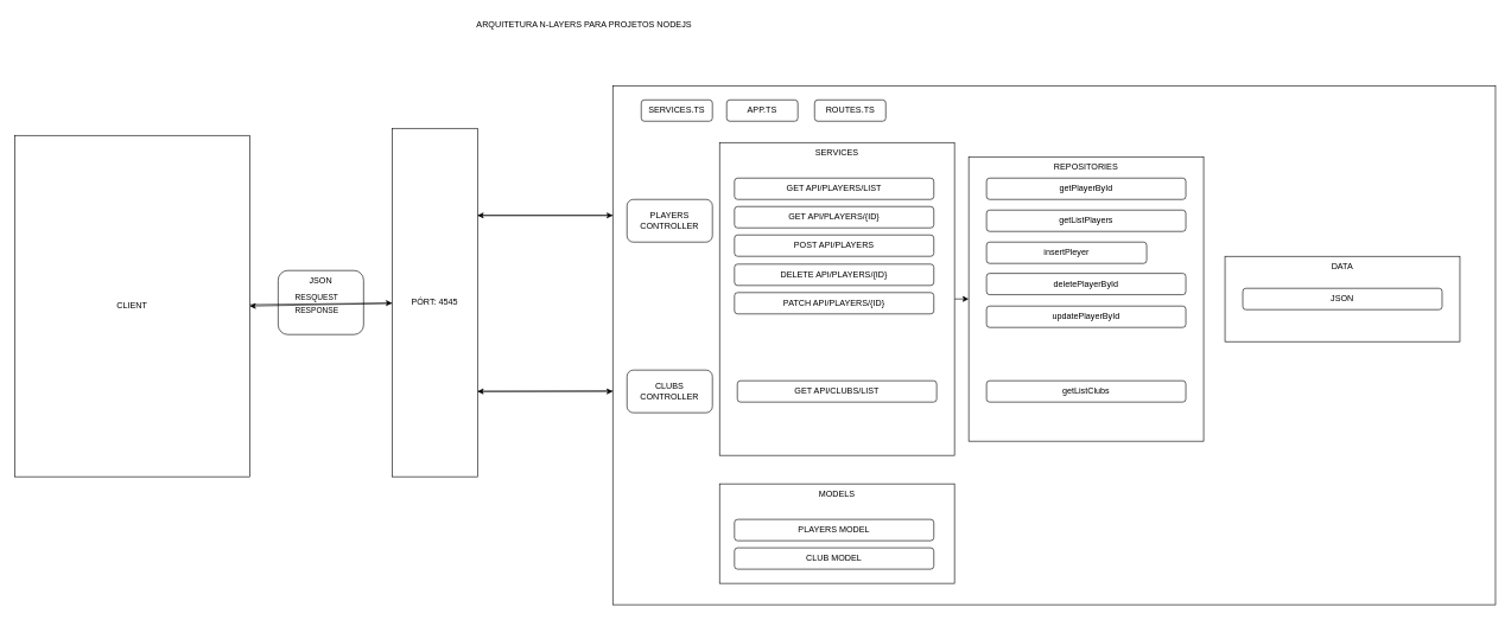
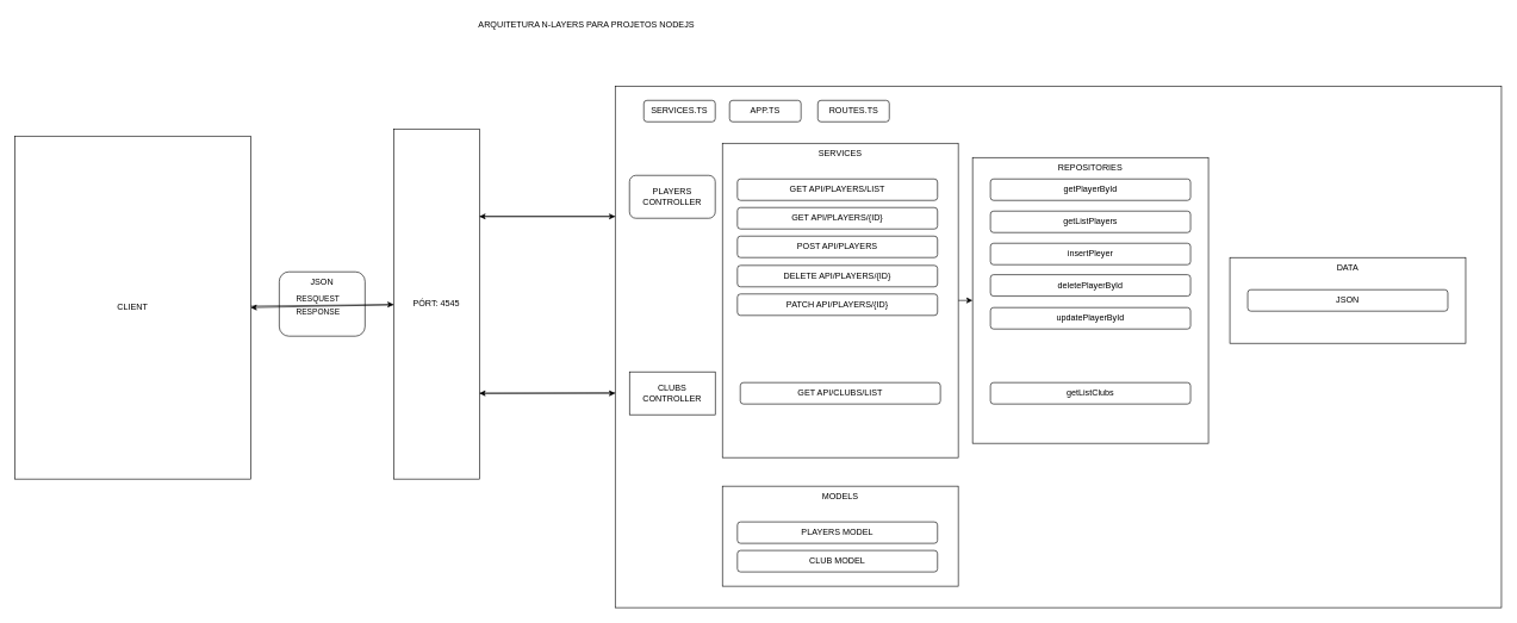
- <mxCell id="10" value="PLAYERS CONTROLLER" style="rounded=1;whiteSpace=wrap;html=1;" vertex="1" parent="1"><mxGeometry x="880" y="280" width="120" height="60" as="geometry" /></mxCell>
+ <mxCell id="10" value="PLAYERS CONTROLLER" style="rounded=1;whiteSpace=wrap;html=1;" vertex="1" parent="1"><mxGeometry x="880" y="245" width="120" height="60" as="geometry" /></mxCell>
- <mxCell id="35" value="insertPleyer" style="rounded=1;whiteSpace=wrap;html=1;" vertex="1" parent="1"><mxGeometry x="1385" y="340" width="225" height="30" as="geometry" /></mxCell>
+ <mxCell id="35" value="insertPleyer" style="rounded=1;whiteSpace=wrap;html=1;" vertex="1" parent="1"><mxGeometry x="1385" y="340" width="280" height="30" as="geometry" /></mxCell>
- <mxCell id="12" value="CLUBS CONTROLLER" style="rounded=1;whiteSpace=wrap;html=1;" vertex="1" parent="1"><mxGeometry x="880" y="520" width="120" height="60" as="geometry" /></mxCell>
+ <mxCell id="12" value="CLUBS CONTROLLER" style="whiteSpace=wrap;html=1;rounded=0;" vertex="1" parent="1"><mxGeometry x="880" y="520" width="120" height="60" as="geometry" /></mxCell>
